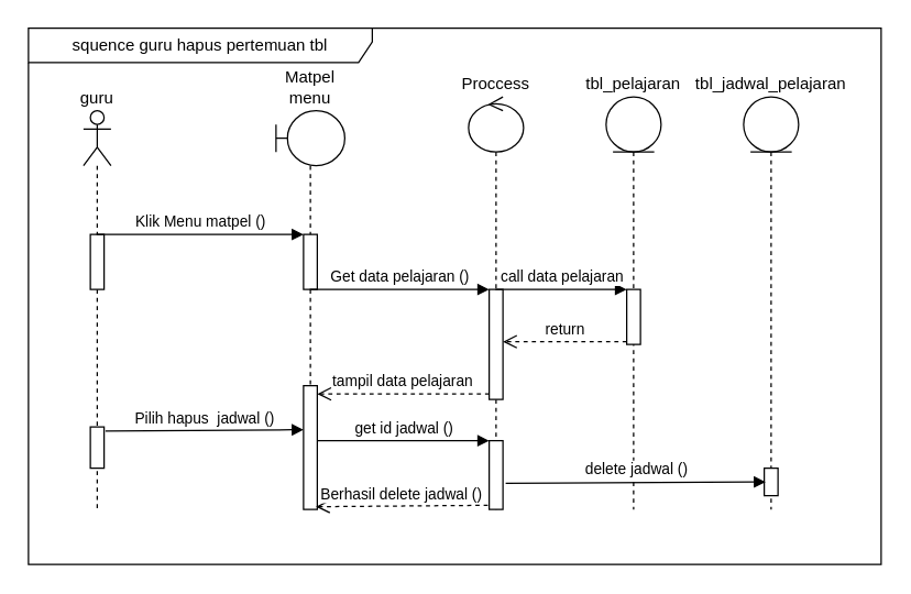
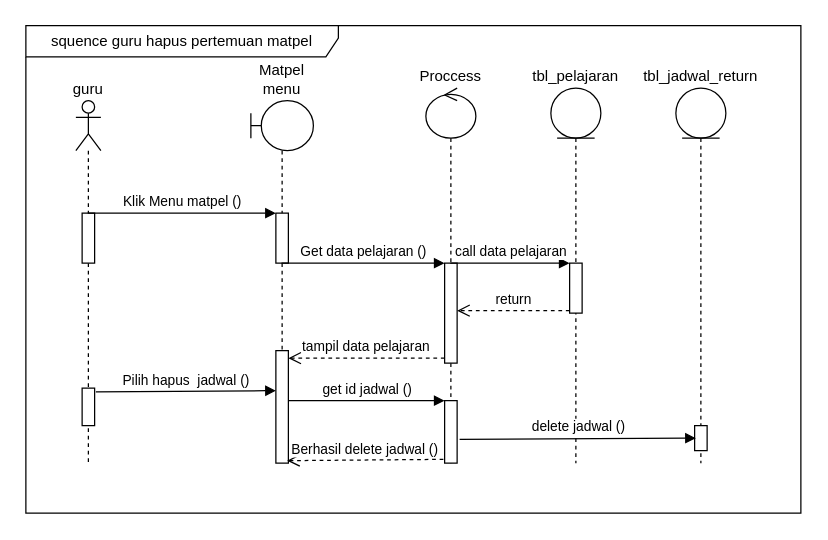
- <mxCell id="13" value="squence guru hapus pertemuan tbl" style="shape=umlFrame;whiteSpace=wrap;html=1;width=250;height=25;" parent="1" vertex="1"><mxGeometry x="20" y="20" width="620" height="390" as="geometry" /></mxCell>
+ <mxCell id="13" value="squence guru hapus pertemuan matpel" style="shape=umlFrame;whiteSpace=wrap;html=1;width=250;height=25;" parent="1" vertex="1"><mxGeometry x="20" y="20" width="620" height="390" as="geometry" /></mxCell>
- <mxCell id="19" value="tbl_jadwal_pelajaran" style="shape=umlLifeline;participant=umlEntity;perimeter=lifelinePerimeter;whiteSpace=wrap;html=1;container=1;collapsible=0;recursiveResize=0;verticalAlign=bottom;spacingTop=36;outlineConnect=0;fontSize=12;labelPosition=center;verticalLabelPosition=top;align=center;" parent="1" vertex="1"><mxGeometry x="540" y="70" width="40" height="300" as="geometry" /></mxCell>
+ <mxCell id="19" value="tbl_jadwal_return" style="shape=umlLifeline;participant=umlEntity;perimeter=lifelinePerimeter;whiteSpace=wrap;html=1;container=1;collapsible=0;recursiveResize=0;verticalAlign=bottom;spacingTop=36;outlineConnect=0;fontSize=12;labelPosition=center;verticalLabelPosition=top;align=center;" parent="1" vertex="1"><mxGeometry x="540" y="70" width="40" height="300" as="geometry" /></mxCell>
